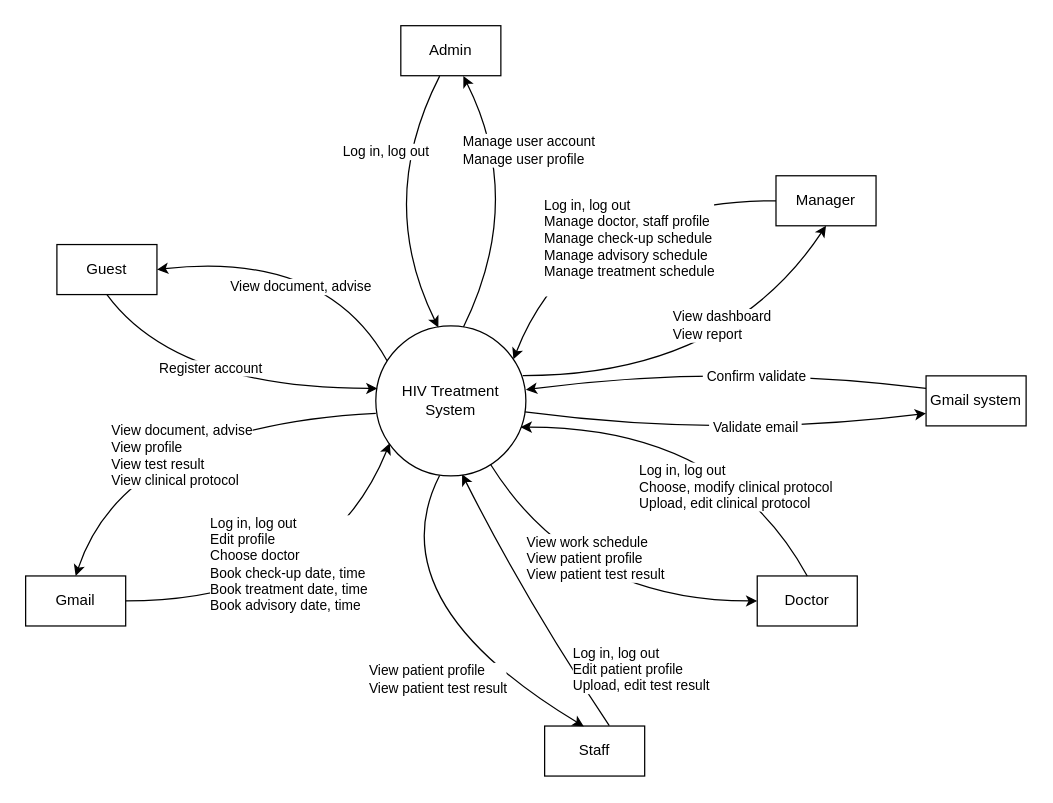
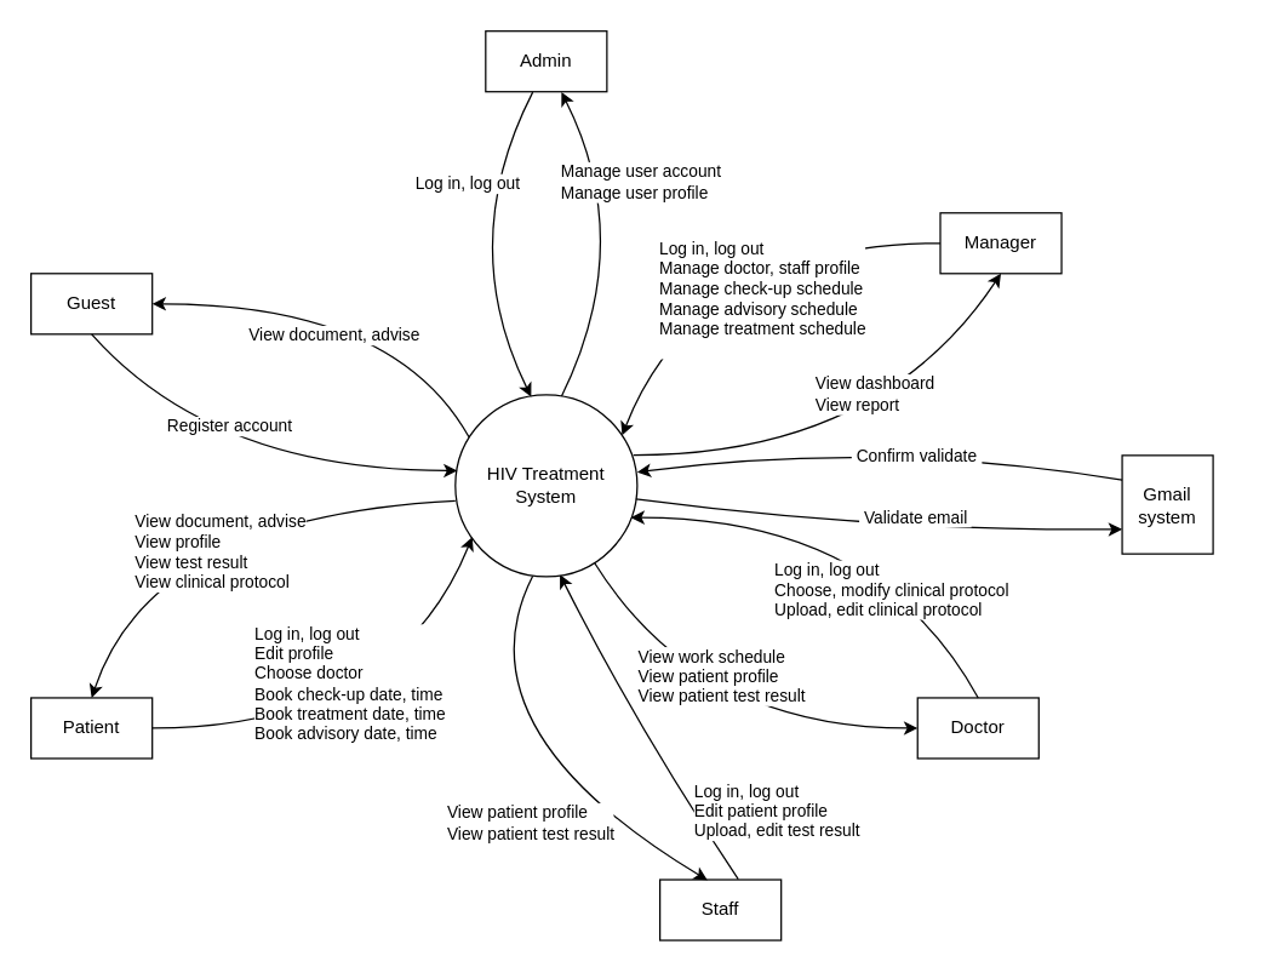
- <mxCell id="5" value="Guest" style="rounded=0;whiteSpace=wrap;html=1;" parent="1" vertex="1"><mxGeometry x="45" y="195" width="80" height="40" as="geometry" /></mxCell>
+ <mxCell id="5" value="Guest" style="rounded=0;whiteSpace=wrap;html=1;" parent="1" vertex="1"><mxGeometry x="20" y="180" width="80" height="40" as="geometry" /></mxCell>
- <mxCell id="33" value="Gmail system" style="rounded=0;whiteSpace=wrap;html=1;" parent="1" vertex="1"><mxGeometry x="740" y="300" width="80" height="40" as="geometry" /></mxCell>
+ <mxCell id="33" value="Gmail system" style="rounded=0;whiteSpace=wrap;html=1;" parent="1" vertex="1"><mxGeometry x="740" y="300" width="60" height="65" as="geometry" /></mxCell>
- <mxCell id="6" value="Gmail" style="rounded=0;whiteSpace=wrap;html=1;" parent="1" vertex="1"><mxGeometry x="20" y="460" width="80" height="40" as="geometry" /></mxCell>
+ <mxCell id="6" value="Patient" style="rounded=0;whiteSpace=wrap;html=1;" parent="1" vertex="1"><mxGeometry x="20" y="460" width="80" height="40" as="geometry" /></mxCell>
